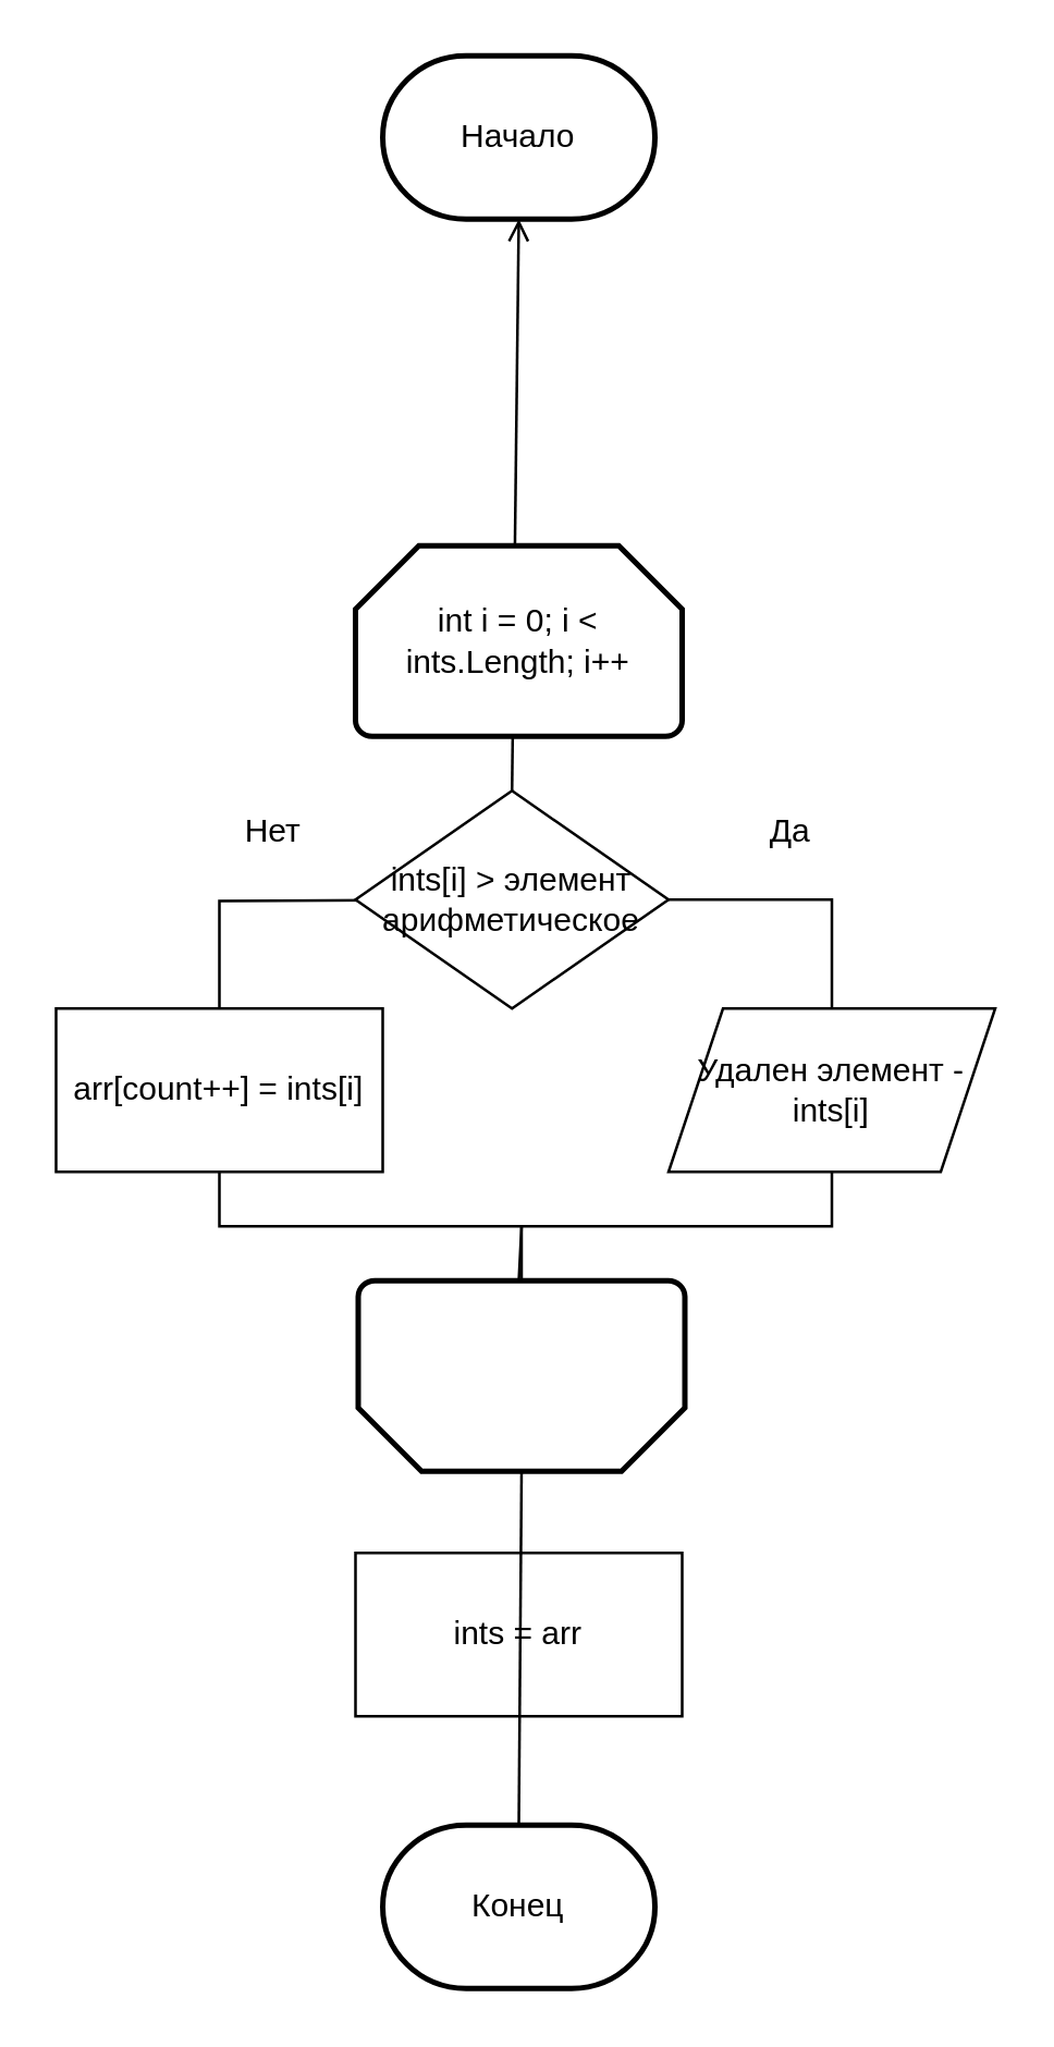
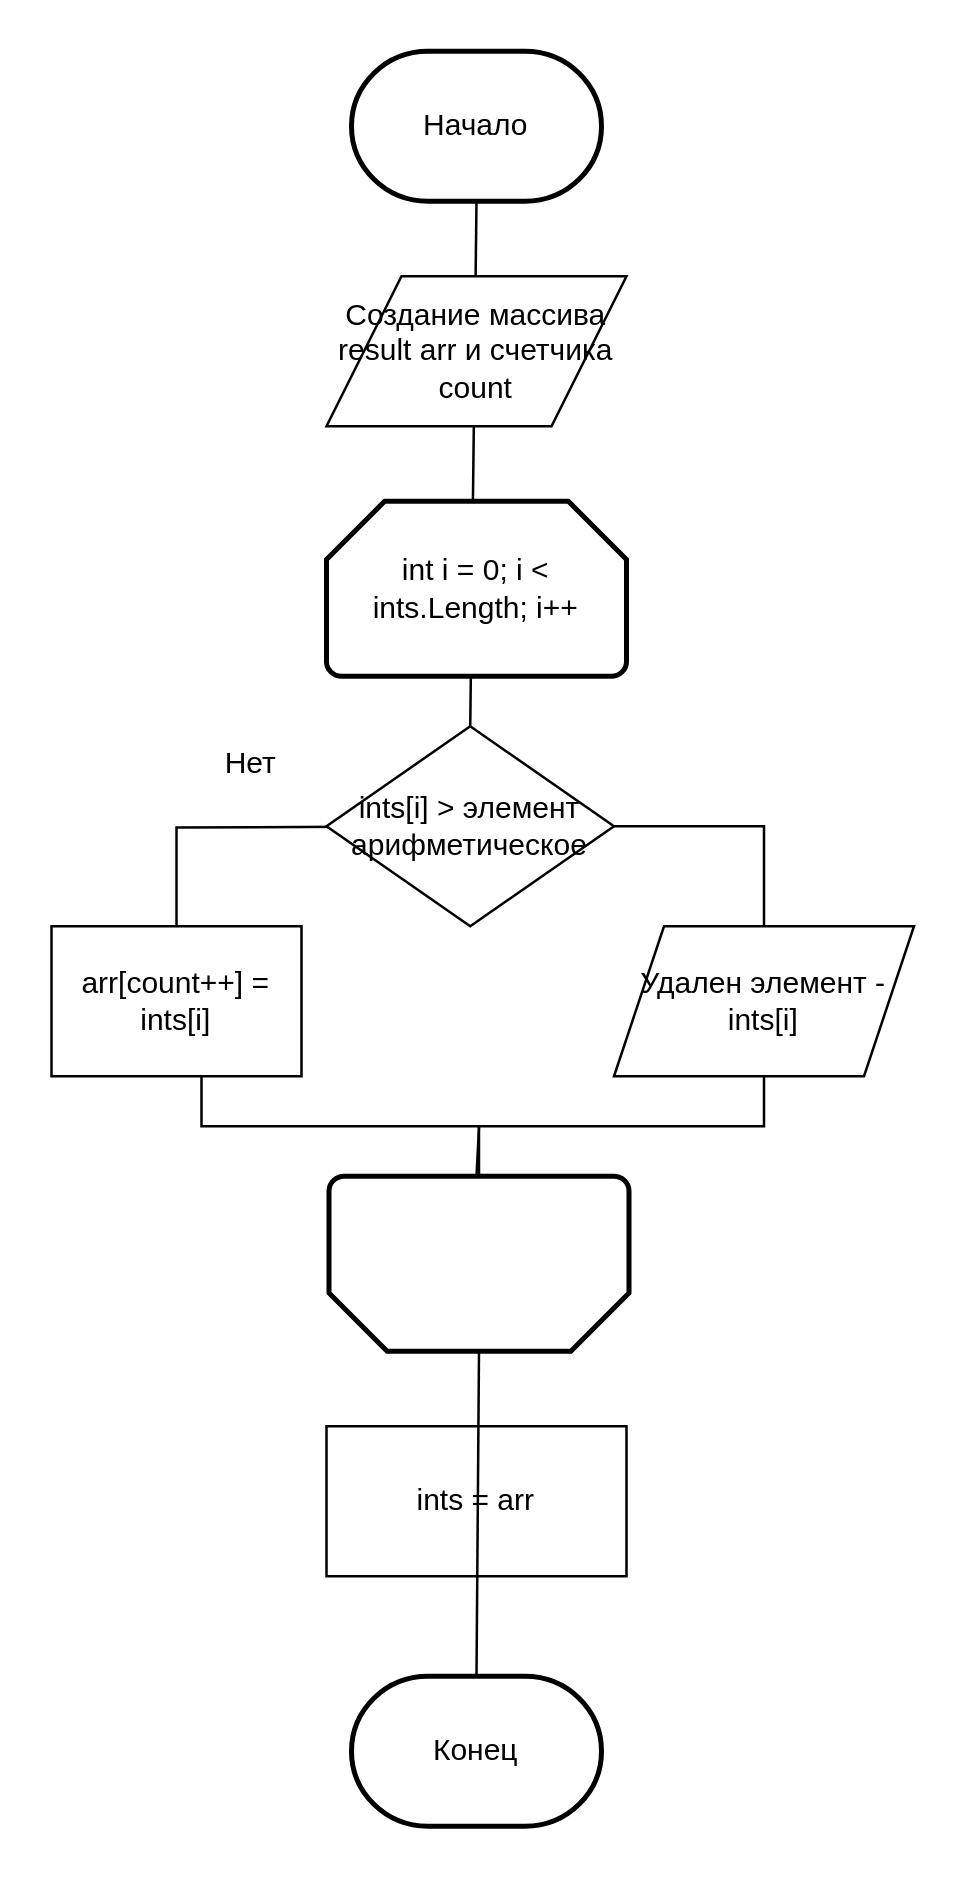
- <mxCell id="2" value="" style="endArrow=open;html=1;rounded=0;entryX=0.5;entryY=1;entryDx=0;entryDy=0;entryPerimeter=0;exitX=0.5;exitY=0;exitDx=0;exitDy=0;" edge="1" parent="1" source="7" target="3"><mxGeometry width="50" height="50" relative="1" as="geometry"><mxPoint x="40" y="150" as="sourcePoint" /><mxPoint x="90" y="100" as="targetPoint" /></mxGeometry></mxCell>
+ <mxCell id="2" value="" style="endArrow=none;html=1;rounded=0;entryX=0.5;entryY=1;entryDx=0;entryDy=0;entryPerimeter=0;exitX=0.5;exitY=0;exitDx=0;exitDy=0;" edge="1" parent="1" source="7" target="3"><mxGeometry width="50" height="50" relative="1" as="geometry"><mxPoint x="40" y="150" as="sourcePoint" /><mxPoint x="90" y="100" as="targetPoint" /></mxGeometry></mxCell>
+ <mxCell id="4" value="Создание массива result arr и счетчика count" style="shape=parallelogram;perimeter=parallelogramPerimeter;whiteSpace=wrap;html=1;fixedSize=1;size=30;" parent="1" vertex="1"><mxGeometry x="130" y="110" width="120" height="60" as="geometry" /></mxCell>
- <mxCell id="15" value="Да" style="text;html=1;align=center;verticalAlign=middle;whiteSpace=wrap;rounded=0;" vertex="1" parent="1"><mxGeometry x="260" y="290" width="60" height="30" as="geometry" /></mxCell>
- <mxCell id="9" value="arr[count++] = ints[i]" style="rounded=0;whiteSpace=wrap;html=1;" parent="1" vertex="1"><mxGeometry x="20" y="370" width="120" height="60" as="geometry" /></mxCell>
+ <mxCell id="9" value="arr[count++] = ints[i]" style="rounded=0;whiteSpace=wrap;html=1;" parent="1" vertex="1"><mxGeometry x="20" y="370" width="100" height="60" as="geometry" /></mxCell>
